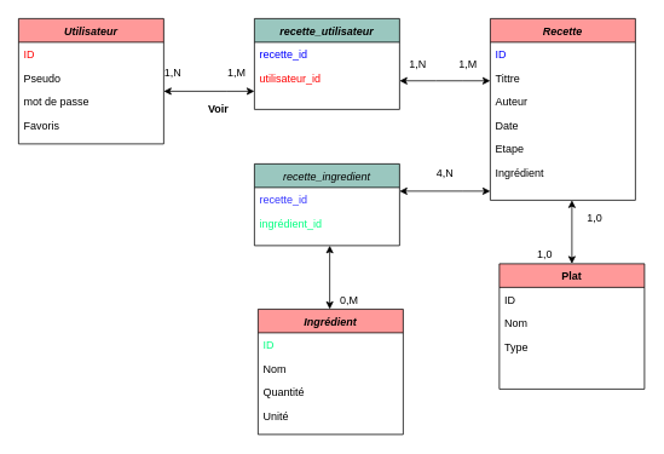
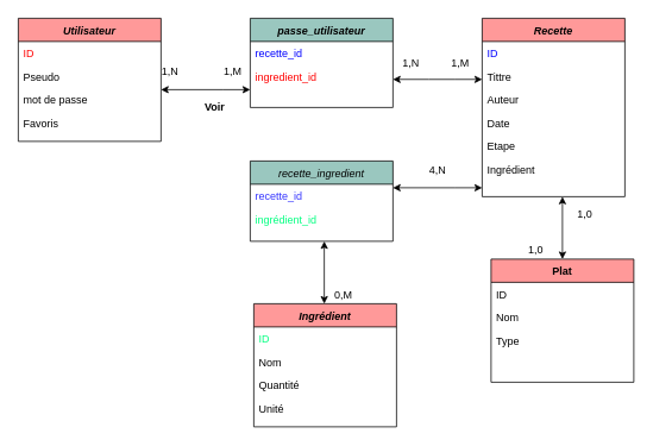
- <mxCell id="24" value="recette_utilisateur" style="swimlane;fontStyle=3;align=center;verticalAlign=top;childLayout=stackLayout;horizontal=1;startSize=26;horizontalStack=0;resizeParent=1;resizeLast=0;collapsible=1;marginBottom=0;rounded=0;shadow=0;strokeWidth=1;fillColor=#9AC7BF;" vertex="1" parent="1"><mxGeometry x="280" y="20" width="160" height="100" as="geometry"><mxRectangle x="230" y="140" width="160" height="26" as="alternateBounds" /></mxGeometry></mxCell>
+ <mxCell id="24" value="passe_utilisateur" style="swimlane;fontStyle=3;align=center;verticalAlign=top;childLayout=stackLayout;horizontal=1;startSize=26;horizontalStack=0;resizeParent=1;resizeLast=0;collapsible=1;marginBottom=0;rounded=0;shadow=0;strokeWidth=1;fillColor=#9AC7BF;" vertex="1" parent="1"><mxGeometry x="280" y="20" width="160" height="100" as="geometry"><mxRectangle x="230" y="140" width="160" height="26" as="alternateBounds" /></mxGeometry></mxCell>
- <mxCell id="26" value="utilisateur_id" style="text;align=left;verticalAlign=top;spacingLeft=4;spacingRight=4;overflow=hidden;rotatable=0;points=[[0,0.5],[1,0.5]];portConstraint=eastwest;rounded=0;shadow=0;html=0;fontColor=#FF0000;" vertex="1" parent="24"><mxGeometry y="52" width="160" height="26" as="geometry" /></mxCell>
+ <mxCell id="26" value="ingredient_id" style="text;align=left;verticalAlign=top;spacingLeft=4;spacingRight=4;overflow=hidden;rotatable=0;points=[[0,0.5],[1,0.5]];portConstraint=eastwest;rounded=0;shadow=0;html=0;fontColor=#FF0000;" vertex="1" parent="24"><mxGeometry y="52" width="160" height="26" as="geometry" /></mxCell>
